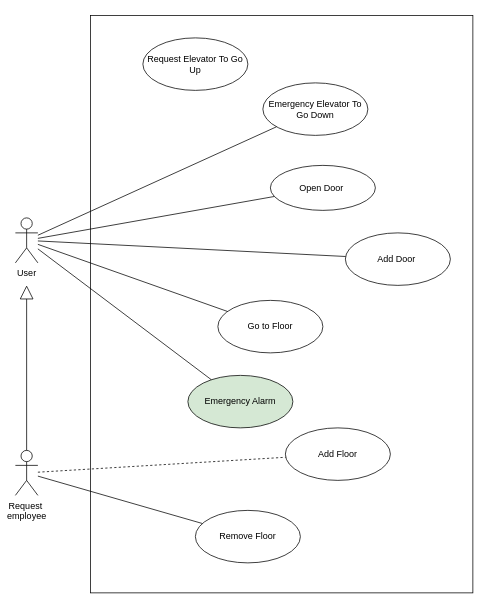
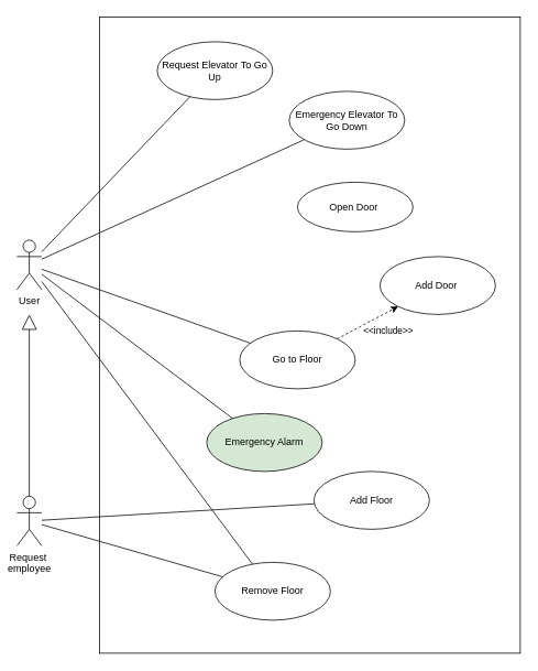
+ <mxCell id="13" value="" style="endArrow=none;html=1;rounded=0;" edge="1" parent="1" source="4" target="9"><mxGeometry width="50" height="50" relative="1" as="geometry"><mxPoint x="240" y="550" as="sourcePoint" /><mxPoint x="290" y="500" as="targetPoint" /></mxGeometry></mxCell>
- <mxCell id="17" value="" style="endArrow=none;html=1;rounded=0;" edge="1" parent="1" source="4" target="5"><mxGeometry width="50" height="50" relative="1" as="geometry"><mxPoint x="100" y="270" as="sourcePoint" /><mxPoint x="333" y="295" as="targetPoint" /></mxGeometry></mxCell>
- <mxCell id="15" value="" style="endArrow=none;html=1;rounded=0;" edge="1" parent="1" source="4" target="3"><mxGeometry width="50" height="50" relative="1" as="geometry"><mxPoint x="60" y="259" as="sourcePoint" /><mxPoint x="181" y="289" as="targetPoint" /></mxGeometry></mxCell>
+ <mxCell id="15" value="" style="endArrow=none;html=1;rounded=0;" edge="1" parent="1" source="4" target="8"><mxGeometry width="50" height="50" relative="1" as="geometry"><mxPoint x="60" y="259" as="sourcePoint" /><mxPoint x="181" y="289" as="targetPoint" /></mxGeometry></mxCell>
+ <mxCell id="21" value="&amp;lt;&amp;lt;include&amp;gt;&amp;gt;" style="endArrow=classic;html=1;rounded=0;dashed=1;" edge="1" parent="1" source="11" target="3"><mxGeometry x="0.422" y="-20" width="50" height="50" relative="1" as="geometry"><mxPoint x="240" y="550" as="sourcePoint" /><mxPoint x="290" y="500" as="targetPoint" /><mxPoint as="offset" /></mxGeometry></mxCell>
- <mxCell id="19" value="" style="endArrow=none;html=1;rounded=0;dashed=1;" edge="1" parent="1" source="12" target="7"><mxGeometry width="50" height="50" relative="1" as="geometry"><mxPoint x="240" y="690" as="sourcePoint" /><mxPoint x="290" y="640" as="targetPoint" /></mxGeometry></mxCell>
+ <mxCell id="19" value="" style="endArrow=none;html=1;rounded=0;" edge="1" parent="1" source="12" target="7"><mxGeometry width="50" height="50" relative="1" as="geometry"><mxPoint x="240" y="690" as="sourcePoint" /><mxPoint x="290" y="640" as="targetPoint" /></mxGeometry></mxCell>
